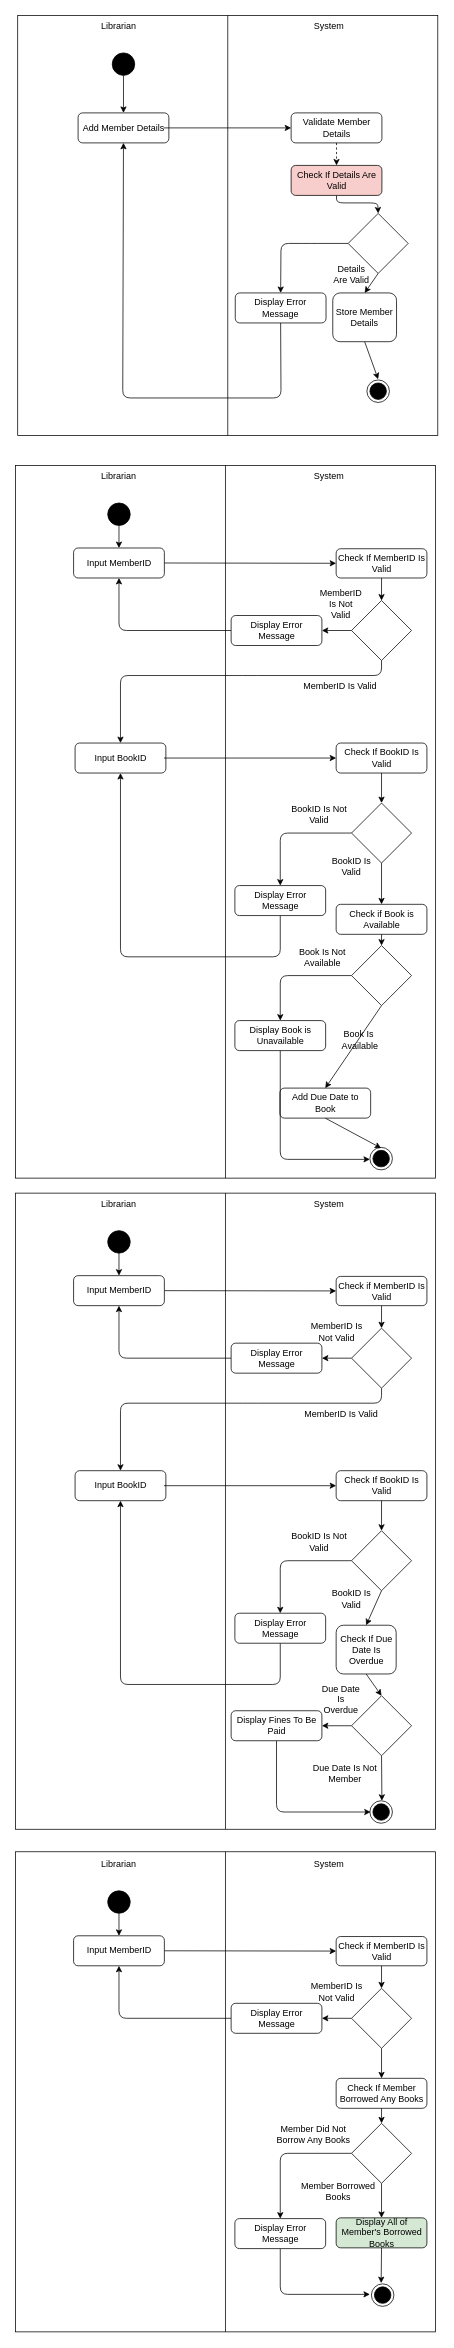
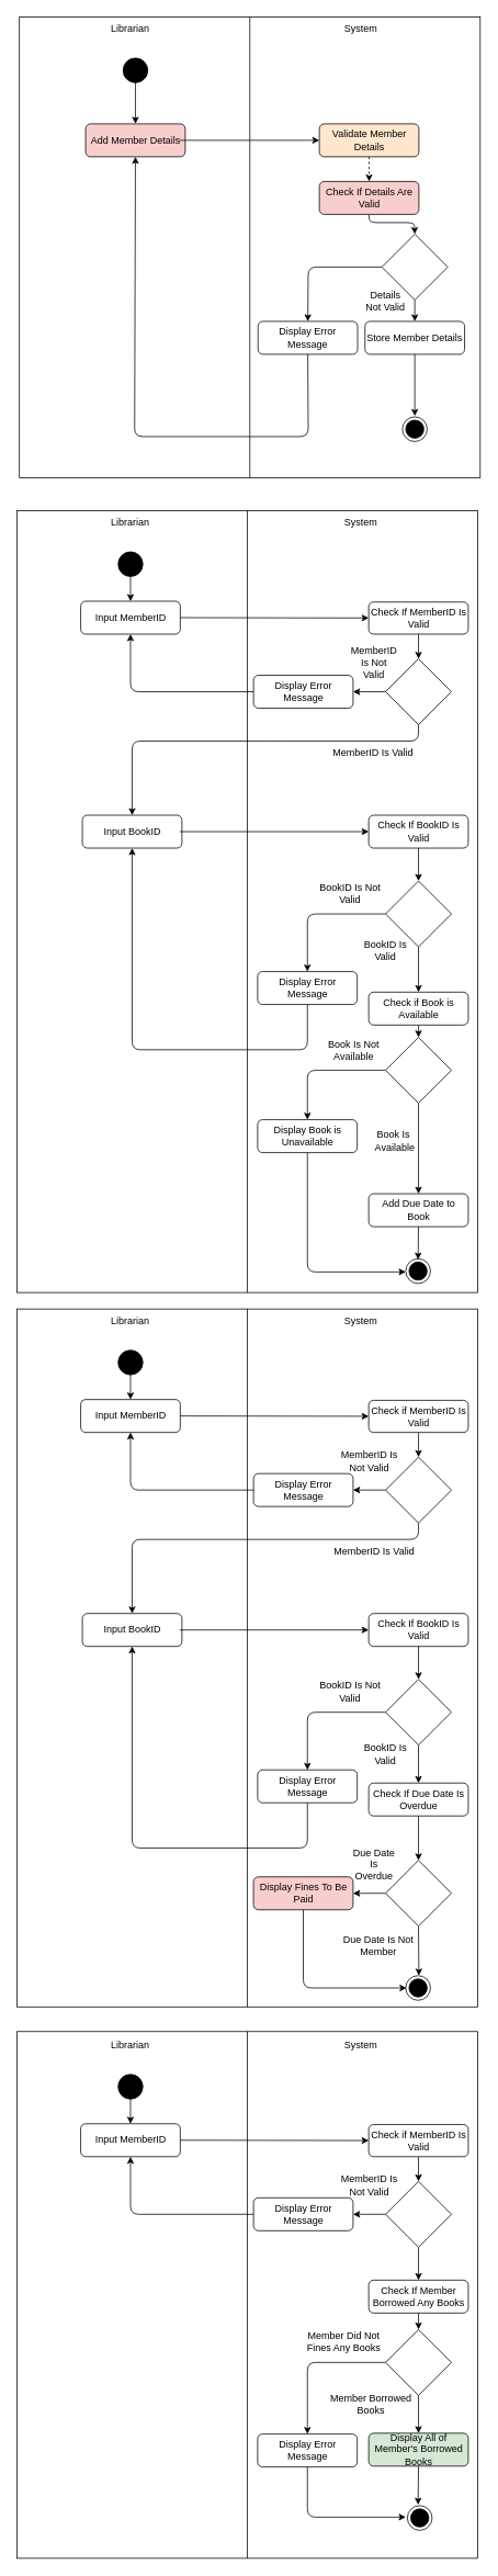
- <mxCell id="8" value="Add Member Details" style="rounded=1;whiteSpace=wrap;html=1;" parent="1" vertex="1"><mxGeometry x="103.5" y="150" width="121" height="40" as="geometry" /></mxCell>
+ <mxCell id="8" value="Add Member Details" style="rounded=1;whiteSpace=wrap;html=1;fillColor=#f8cecc;" parent="1" vertex="1"><mxGeometry x="103.5" y="150" width="121" height="40" as="geometry" /></mxCell>
- <mxCell id="9" value="Validate Member Details" style="rounded=1;whiteSpace=wrap;html=1;" parent="1" vertex="1"><mxGeometry x="387.5" y="150" width="121" height="40" as="geometry" /></mxCell>
+ <mxCell id="9" value="Validate Member Details" style="rounded=1;whiteSpace=wrap;html=1;fillColor=#ffe6cc;" parent="1" vertex="1"><mxGeometry x="387.5" y="150" width="121" height="40" as="geometry" /></mxCell>
- <mxCell id="17" value="Details Are Valid" style="text;html=1;strokeColor=none;fillColor=none;align=center;verticalAlign=middle;whiteSpace=wrap;rounded=0;" parent="1" vertex="1"><mxGeometry x="438" y="350" width="60" height="30" as="geometry" /></mxCell>
+ <mxCell id="17" value="Details Not Valid" style="text;html=1;strokeColor=none;fillColor=none;align=center;verticalAlign=middle;whiteSpace=wrap;rounded=0;" parent="1" vertex="1"><mxGeometry x="438" y="350" width="60" height="30" as="geometry" /></mxCell>
- <mxCell id="13" value="Store Member Details" style="rounded=1;whiteSpace=wrap;html=1;" parent="1" vertex="1"><mxGeometry x="443" y="390" width="85" height="65" as="geometry" /></mxCell>
+ <mxCell id="13" value="Store Member Details" style="rounded=1;whiteSpace=wrap;html=1;" parent="1" vertex="1"><mxGeometry x="443" y="390" width="121" height="40" as="geometry" /></mxCell>
- <mxCell id="29" value="Add Due Date to Book" style="rounded=1;whiteSpace=wrap;html=1;" parent="1" vertex="1"><mxGeometry x="372.5" y="1450" width="121" height="40" as="geometry" /></mxCell>
+ <mxCell id="29" value="Add Due Date to Book" style="rounded=1;whiteSpace=wrap;html=1;" parent="1" vertex="1"><mxGeometry x="447.5" y="1450" width="121" height="40" as="geometry" /></mxCell>
- <mxCell id="90" value="Check If Due Date Is Overdue" style="rounded=1;whiteSpace=wrap;html=1;" parent="1" vertex="1"><mxGeometry x="447.5" y="2166" width="80" height="65" as="geometry" /></mxCell>
+ <mxCell id="90" value="Check If Due Date Is Overdue" style="rounded=1;whiteSpace=wrap;html=1;" parent="1" vertex="1"><mxGeometry x="447.5" y="2166" width="121" height="40" as="geometry" /></mxCell>
- <mxCell id="95" value="Display Fines To Be Paid" style="rounded=1;whiteSpace=wrap;html=1;" parent="1" vertex="1"><mxGeometry x="307.5" y="2280" width="121" height="40" as="geometry" /></mxCell>
+ <mxCell id="95" value="Display Fines To Be Paid" style="rounded=1;whiteSpace=wrap;html=1;fillColor=#f8cecc;" parent="1" vertex="1"><mxGeometry x="307.5" y="2280" width="121" height="40" as="geometry" /></mxCell>
- <mxCell id="122" value="Member Did Not Borrow Any Books" style="text;html=1;strokeColor=none;fillColor=none;align=center;verticalAlign=middle;whiteSpace=wrap;rounded=0;" parent="1" vertex="1"><mxGeometry x="361.5" y="2830" width="111" height="30" as="geometry" /></mxCell>
+ <mxCell id="122" value="Member Did Not Fines Any Books" style="text;html=1;strokeColor=none;fillColor=none;align=center;verticalAlign=middle;whiteSpace=wrap;rounded=0;" parent="1" vertex="1"><mxGeometry x="361.5" y="2830" width="111" height="30" as="geometry" /></mxCell>
